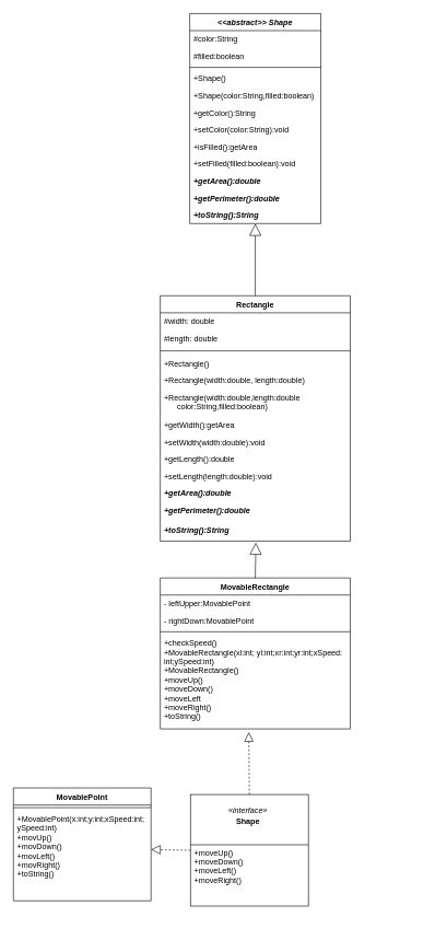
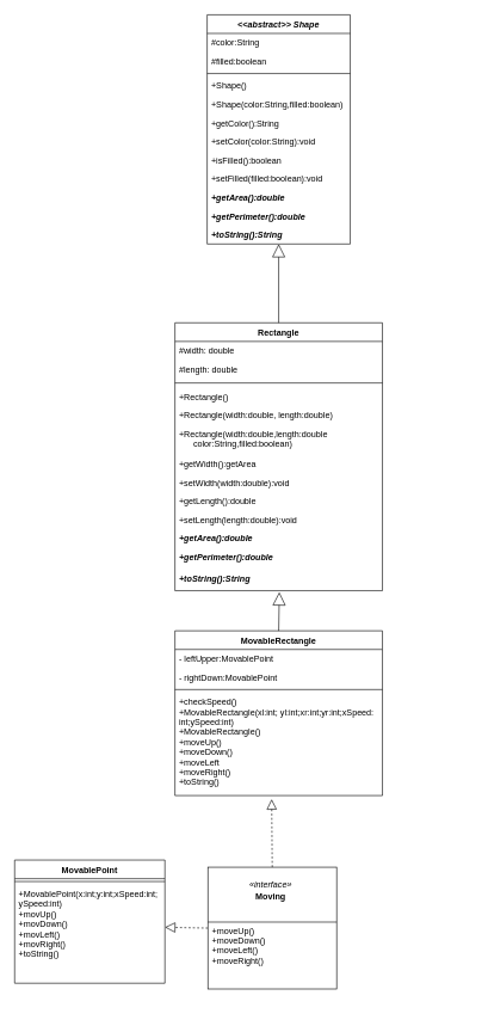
- <mxCell id="19" value="+isFilled():getArea" style="text;strokeColor=none;fillColor=none;align=left;verticalAlign=top;spacingLeft=4;spacingRight=4;overflow=hidden;rotatable=0;points=[[0,0.5],[1,0.5]];portConstraint=eastwest;" parent="11" vertex="1"><mxGeometry y="190" width="200" height="26" as="geometry" /></mxCell>
+ <mxCell id="19" value="+isFilled():boolean" style="text;strokeColor=none;fillColor=none;align=left;verticalAlign=top;spacingLeft=4;spacingRight=4;overflow=hidden;rotatable=0;points=[[0,0.5],[1,0.5]];portConstraint=eastwest;" parent="11" vertex="1"><mxGeometry y="190" width="200" height="26" as="geometry" /></mxCell>
- <mxCell id="7" value="Shape" style="text;align=center;fontStyle=1;verticalAlign=middle;spacingLeft=3;spacingRight=3;strokeColor=none;rotatable=0;points=[[0,0.5],[1,0.5]];portConstraint=eastwest;" parent="4" vertex="1"><mxGeometry x="48" y="26.918" width="80" height="26.918" as="geometry" /></mxCell>
+ <mxCell id="7" value="Moving" style="text;align=center;fontStyle=1;verticalAlign=middle;spacingLeft=3;spacingRight=3;strokeColor=none;rotatable=0;points=[[0,0.5],[1,0.5]];portConstraint=eastwest;" parent="4" vertex="1"><mxGeometry x="48" y="26.918" width="80" height="26.918" as="geometry" /></mxCell>
